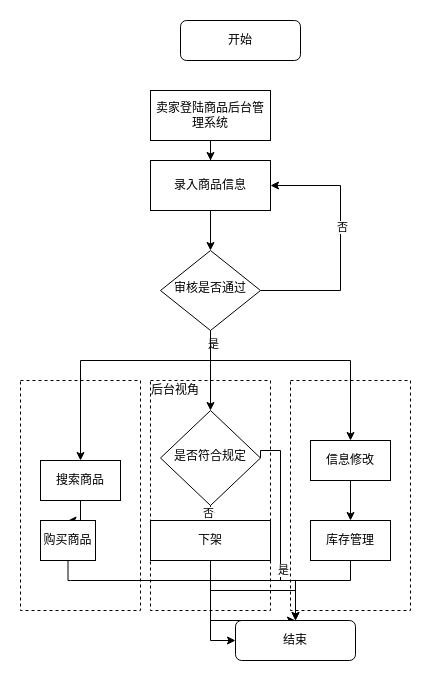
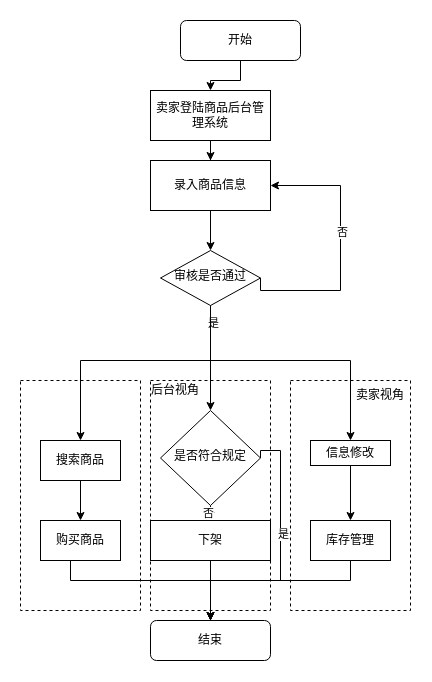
+ <mxCell id="12" style="edgeStyle=orthogonalEdgeStyle;rounded=0;orthogonalLoop=1;jettySize=auto;html=1;exitX=0.5;exitY=1;exitDx=0;exitDy=0;entryX=0.5;entryY=0;entryDx=0;entryDy=0;" edge="1" parent="1" source="13" target="15"><mxGeometry relative="1" as="geometry" /></mxCell>
- <mxCell id="11" value="审核是否通过" style="rhombus;whiteSpace=wrap;html=1;shadow=0;fontFamily=Helvetica;fontSize=12;align=center;strokeWidth=1;spacing=6;spacingTop=-4;" parent="1" vertex="1"><mxGeometry x="160" y="250" width="100" height="80" as="geometry" /></mxCell>
+ <mxCell id="11" value="审核是否通过" style="rhombus;whiteSpace=wrap;html=1;shadow=0;fontFamily=Helvetica;fontSize=12;align=center;strokeWidth=1;spacing=6;spacingTop=-4;" parent="1" vertex="1"><mxGeometry x="160" y="250" width="100" height="55" as="geometry" /></mxCell>
+ <mxCell id="34" value="卖家视角" style="text;html=1;strokeColor=none;fillColor=none;align=center;verticalAlign=middle;whiteSpace=wrap;rounded=0;" vertex="1" parent="1"><mxGeometry x="350" y="380" width="60" height="30" as="geometry" /></mxCell>
- <mxCell id="26" value="信息修改" style="rounded=0;whiteSpace=wrap;html=1;" vertex="1" parent="1"><mxGeometry x="310" y="440" width="80" height="40" as="geometry" /></mxCell>
+ <mxCell id="26" value="信息修改" style="rounded=0;whiteSpace=wrap;html=1;" vertex="1" parent="1"><mxGeometry x="310" y="440" width="80" height="25" as="geometry" /></mxCell>
- <mxCell id="19" value="搜索商品" style="rounded=0;whiteSpace=wrap;html=1;" vertex="1" parent="1"><mxGeometry x="40" y="460" width="80" height="40" as="geometry" /></mxCell>
+ <mxCell id="19" value="搜索商品" style="rounded=0;whiteSpace=wrap;html=1;" vertex="1" parent="1"><mxGeometry x="40" y="440" width="80" height="40" as="geometry" /></mxCell>
- <mxCell id="33" value="购买商品" style="rounded=0;whiteSpace=wrap;html=1;" vertex="1" parent="1"><mxGeometry x="40" y="520" width="55" height="40" as="geometry" /></mxCell>
+ <mxCell id="33" value="购买商品" style="rounded=0;whiteSpace=wrap;html=1;" vertex="1" parent="1"><mxGeometry x="40" y="520" width="80" height="40" as="geometry" /></mxCell>
- <mxCell id="31" value="结束" style="rounded=1;whiteSpace=wrap;html=1;fontSize=12;glass=0;strokeWidth=1;shadow=0;" vertex="1" parent="1"><mxGeometry x="235" y="620" width="120" height="40" as="geometry" /></mxCell>
+ <mxCell id="31" value="结束" style="rounded=1;whiteSpace=wrap;html=1;fontSize=12;glass=0;strokeWidth=1;shadow=0;" vertex="1" parent="1"><mxGeometry x="150" y="620" width="120" height="40" as="geometry" /></mxCell>
